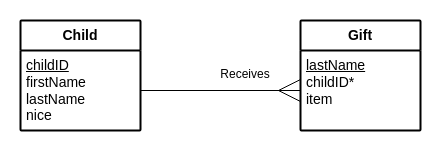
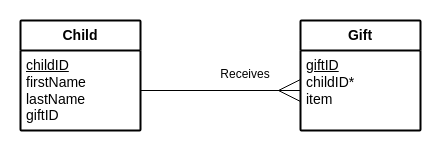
- <mxCell id="6" value="&lt;font style=&quot;font-size: 14px;&quot;&gt;&lt;u style=&quot;&quot;&gt;lastName&lt;br&gt;&lt;/u&gt;childID*&lt;br&gt;item&lt;/font&gt;" style="align=left;strokeColor=none;fillColor=none;spacingLeft=4;fontSize=12;verticalAlign=top;resizable=0;rotatable=0;part=1;html=1;" parent="5" vertex="1"><mxGeometry y="30" width="120" height="80" as="geometry" /></mxCell>
+ <mxCell id="6" value="&lt;font style=&quot;font-size: 14px;&quot;&gt;&lt;u style=&quot;&quot;&gt;giftID&lt;br&gt;&lt;/u&gt;childID*&lt;br&gt;item&lt;/font&gt;" style="align=left;strokeColor=none;fillColor=none;spacingLeft=4;fontSize=12;verticalAlign=top;resizable=0;rotatable=0;part=1;html=1;" parent="5" vertex="1"><mxGeometry y="30" width="120" height="80" as="geometry" /></mxCell>
- <mxCell id="3" value="&lt;font style=&quot;font-size: 14px;&quot;&gt;&lt;u style=&quot;&quot;&gt;childID&lt;/u&gt;&lt;br&gt;firstName&lt;br&gt;lastName&lt;br&gt;nice&lt;/font&gt;" style="align=left;strokeColor=none;fillColor=none;spacingLeft=4;fontSize=12;verticalAlign=top;resizable=0;rotatable=0;part=1;html=1;" parent="2" vertex="1"><mxGeometry y="30" width="120" height="80" as="geometry" /></mxCell>
+ <mxCell id="3" value="&lt;font style=&quot;font-size: 14px;&quot;&gt;&lt;u style=&quot;&quot;&gt;childID&lt;/u&gt;&lt;br&gt;firstName&lt;br&gt;lastName&lt;br&gt;giftID&lt;/font&gt;" style="align=left;strokeColor=none;fillColor=none;spacingLeft=4;fontSize=12;verticalAlign=top;resizable=0;rotatable=0;part=1;html=1;" parent="2" vertex="1"><mxGeometry y="30" width="120" height="80" as="geometry" /></mxCell>
